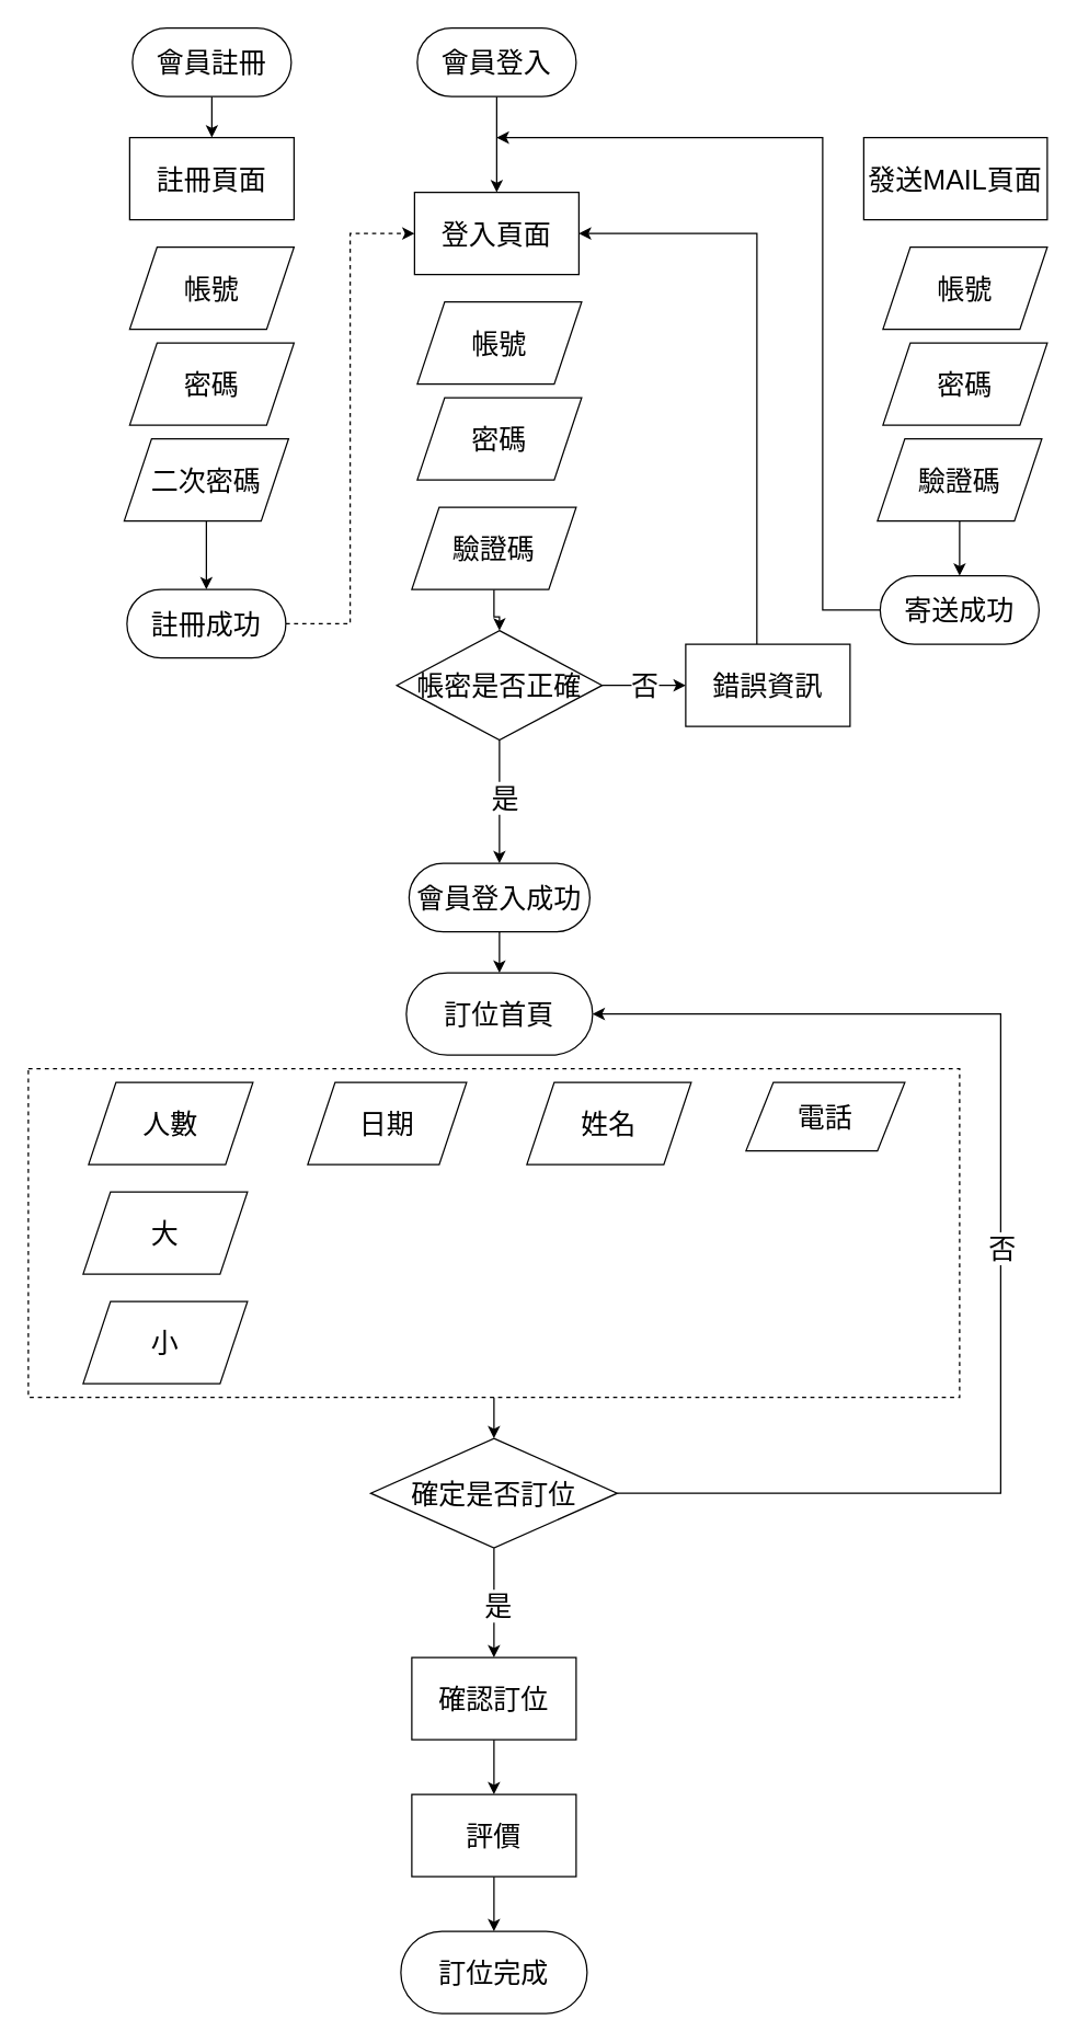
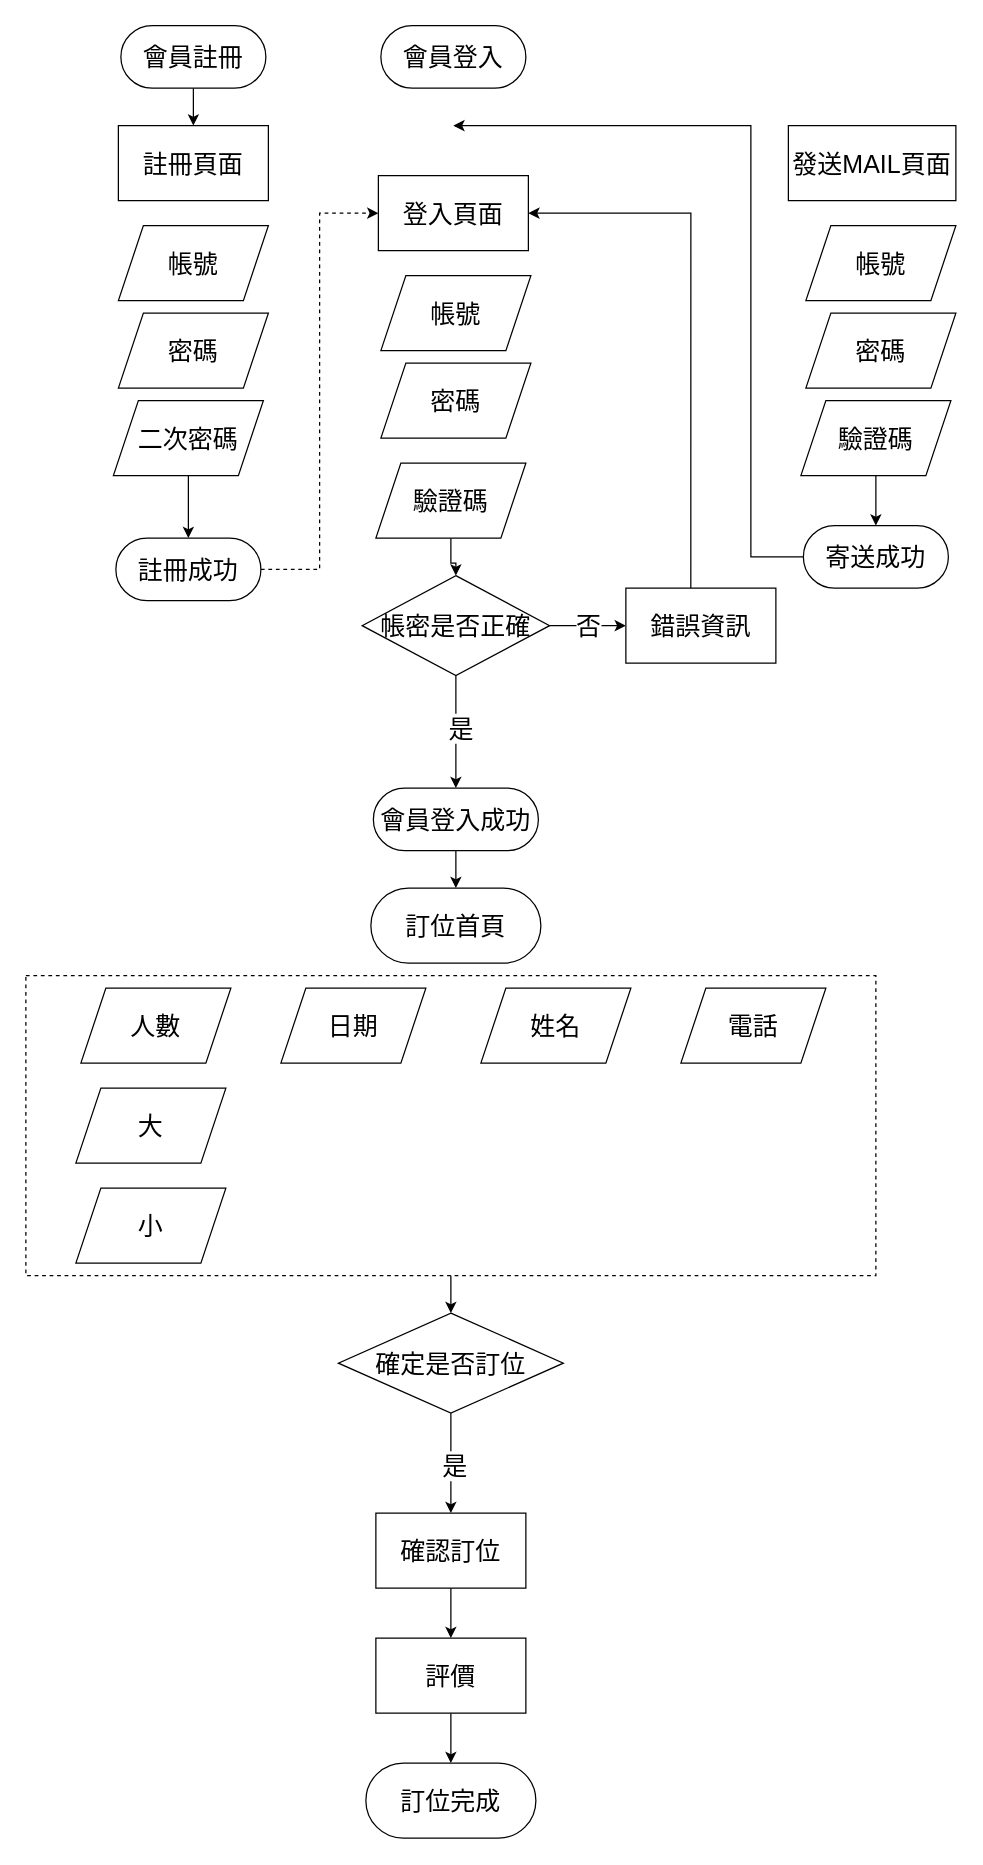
- <mxCell id="2" value="" style="edgeStyle=orthogonalEdgeStyle;rounded=0;orthogonalLoop=1;jettySize=auto;html=1;" edge="1" parent="1" source="3" target="4"><mxGeometry relative="1" as="geometry" /></mxCell>
- <mxCell id="36" value="電話" style="shape=parallelogram;perimeter=parallelogramPerimeter;whiteSpace=wrap;html=1;fixedSize=1;fontSize=20;" vertex="1" parent="1"><mxGeometry x="544" y="790" width="116" height="50" as="geometry" /></mxCell>
+ <mxCell id="36" value="電話" style="shape=parallelogram;perimeter=parallelogramPerimeter;whiteSpace=wrap;html=1;fixedSize=1;fontSize=20;" vertex="1" parent="1"><mxGeometry x="544" y="790" width="116" height="60" as="geometry" /></mxCell>
- <mxCell id="41" style="edgeStyle=orthogonalEdgeStyle;rounded=0;orthogonalLoop=1;jettySize=auto;html=1;" edge="1" parent="1" source="45" target="33"><mxGeometry relative="1" as="geometry"><mxPoint x="700" y="700" as="targetPoint" /><Array as="points"><mxPoint x="730" y="1090" /><mxPoint x="730" y="740" /></Array></mxGeometry></mxCell>
- <mxCell id="42" value="&lt;font style=&quot;font-size: 20px;&quot;&gt;否&lt;/font&gt;" style="edgeLabel;html=1;align=center;verticalAlign=middle;resizable=0;points=[];" vertex="1" connectable="0" parent="41"><mxGeometry x="-0.009" relative="1" as="geometry"><mxPoint as="offset" /></mxGeometry></mxCell>
